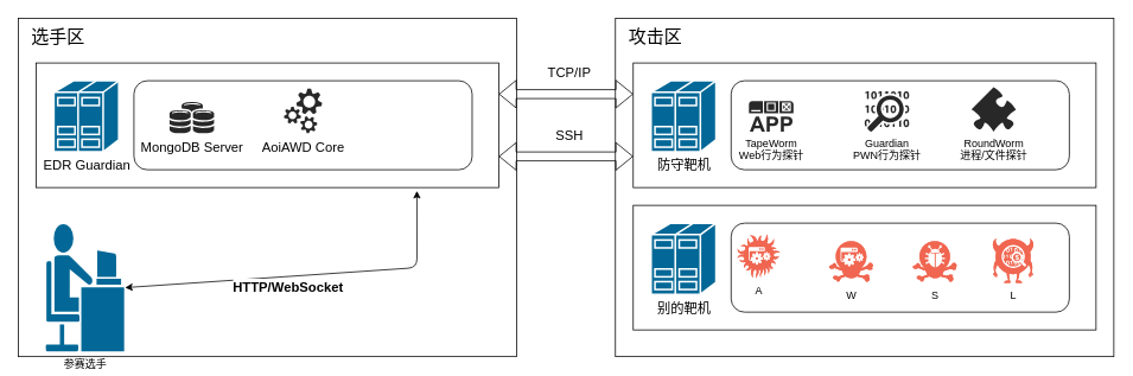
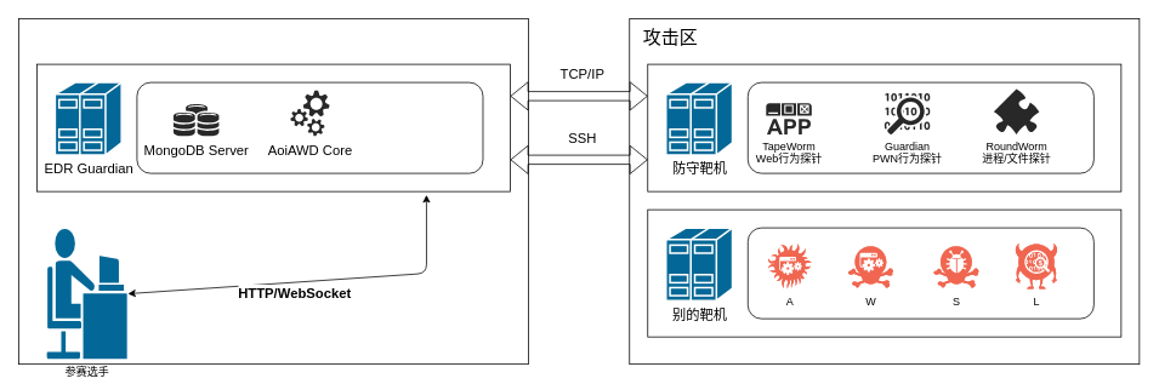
- <mxCell id="4" value="&lt;font style=&quot;font-size: 20px&quot;&gt;选手区&lt;/font&gt;" style="text;html=1;strokeColor=none;fillColor=none;align=center;verticalAlign=middle;whiteSpace=wrap;rounded=0;" vertex="1" parent="1"><mxGeometry x="30" y="30" width="70" height="20" as="geometry" /></mxCell>
- <mxCell id="19" value="A" style="verticalLabelPosition=bottom;html=1;fillColor=#F06650;strokeColor=#ffffff;verticalAlign=top;align=center;points=[];pointerEvents=1;shape=mxgraph.cisco_safe.compositeIcon;bgIcon=threat1;resIcon=mxgraph.cisco_safe.threat.threat_a1;" vertex="1" parent="15"><mxGeometry x="116" y="32" width="49" height="50" as="geometry" /></mxCell>
+ <mxCell id="19" value="A" style="verticalLabelPosition=bottom;html=1;fillColor=#F06650;strokeColor=#ffffff;verticalAlign=top;align=center;points=[];pointerEvents=1;shape=mxgraph.cisco_safe.compositeIcon;bgIcon=threat1;resIcon=mxgraph.cisco_safe.threat.threat_a1;" vertex="1" parent="15"><mxGeometry x="131" y="37" width="49" height="50" as="geometry" /></mxCell>
